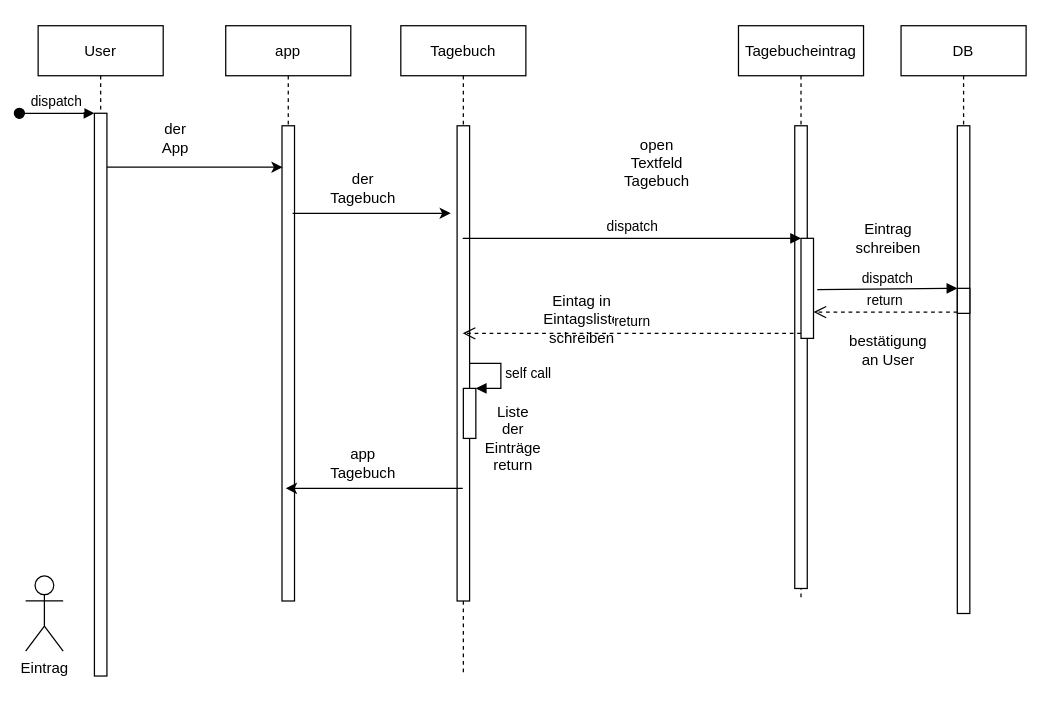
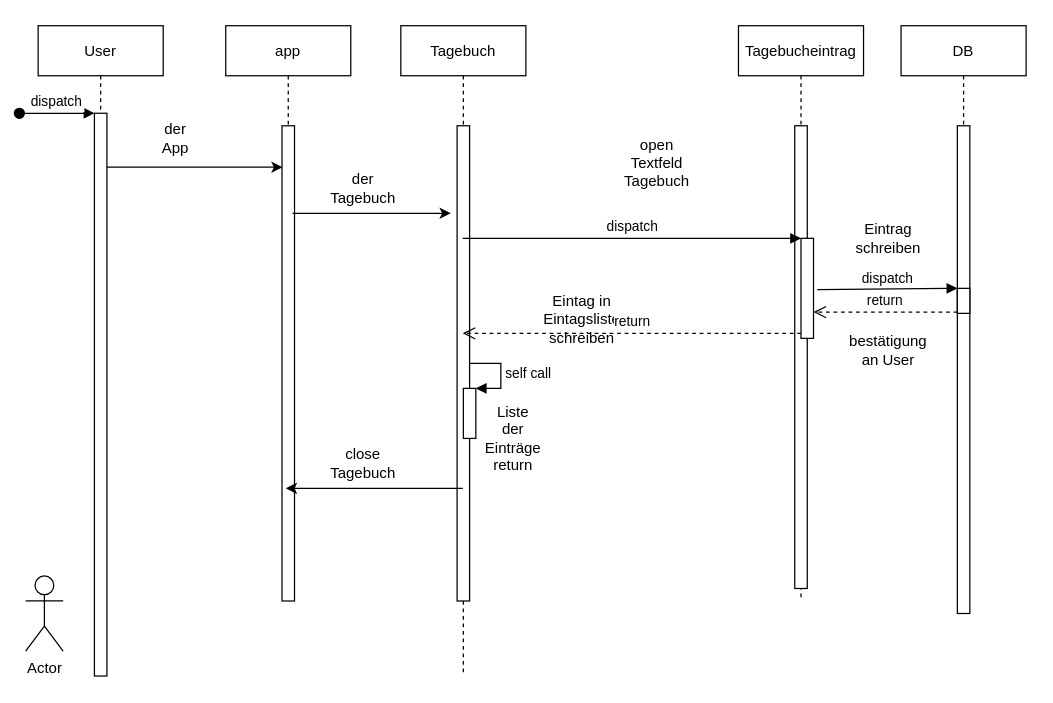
- <mxCell id="32" value="app Tagebuch" style="text;html=1;strokeColor=none;fillColor=none;align=center;verticalAlign=middle;whiteSpace=wrap;rounded=0;" parent="1" vertex="1"><mxGeometry x="270" y="360" width="40" height="20" as="geometry" /></mxCell>
+ <mxCell id="32" value="close Tagebuch" style="text;html=1;strokeColor=none;fillColor=none;align=center;verticalAlign=middle;whiteSpace=wrap;rounded=0;" parent="1" vertex="1"><mxGeometry x="270" y="360" width="40" height="20" as="geometry" /></mxCell>
- <mxCell id="23" value="Eintrag" style="shape=umlActor;verticalLabelPosition=bottom;verticalAlign=top;html=1;outlineConnect=0;" parent="1" vertex="1"><mxGeometry x="20" y="460" width="30" height="60" as="geometry" /></mxCell>
+ <mxCell id="23" value="Actor" style="shape=umlActor;verticalLabelPosition=bottom;verticalAlign=top;html=1;outlineConnect=0;" parent="1" vertex="1"><mxGeometry x="20" y="460" width="30" height="60" as="geometry" /></mxCell>
